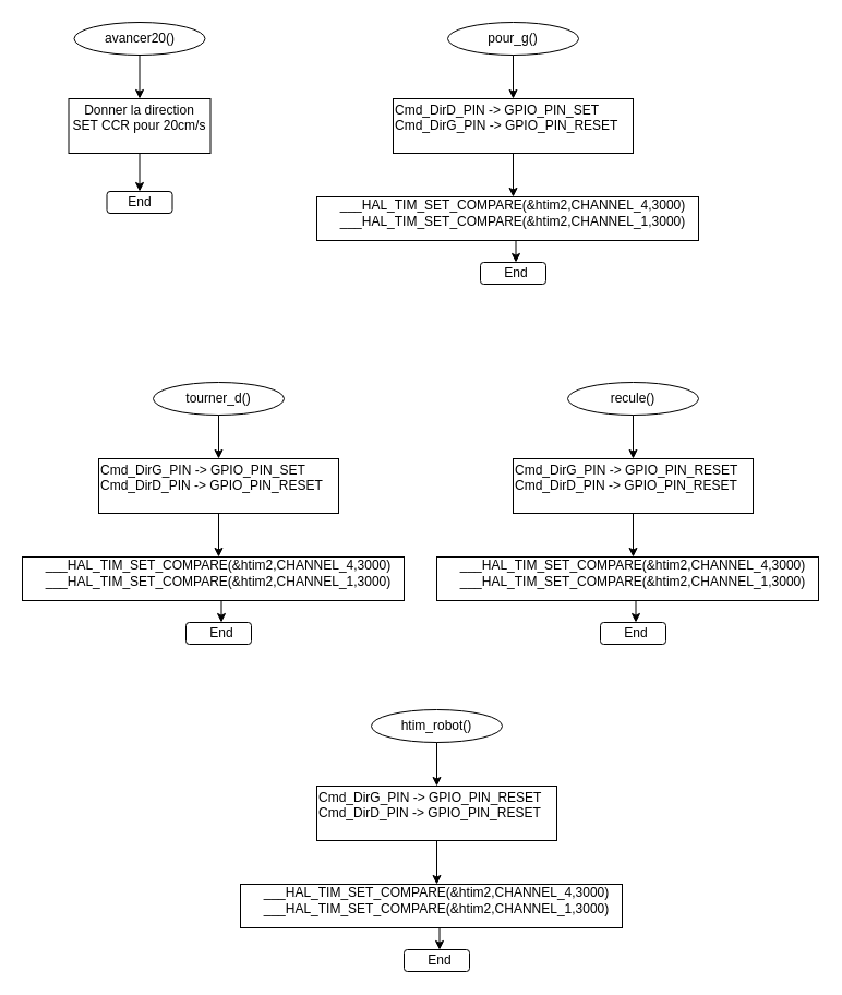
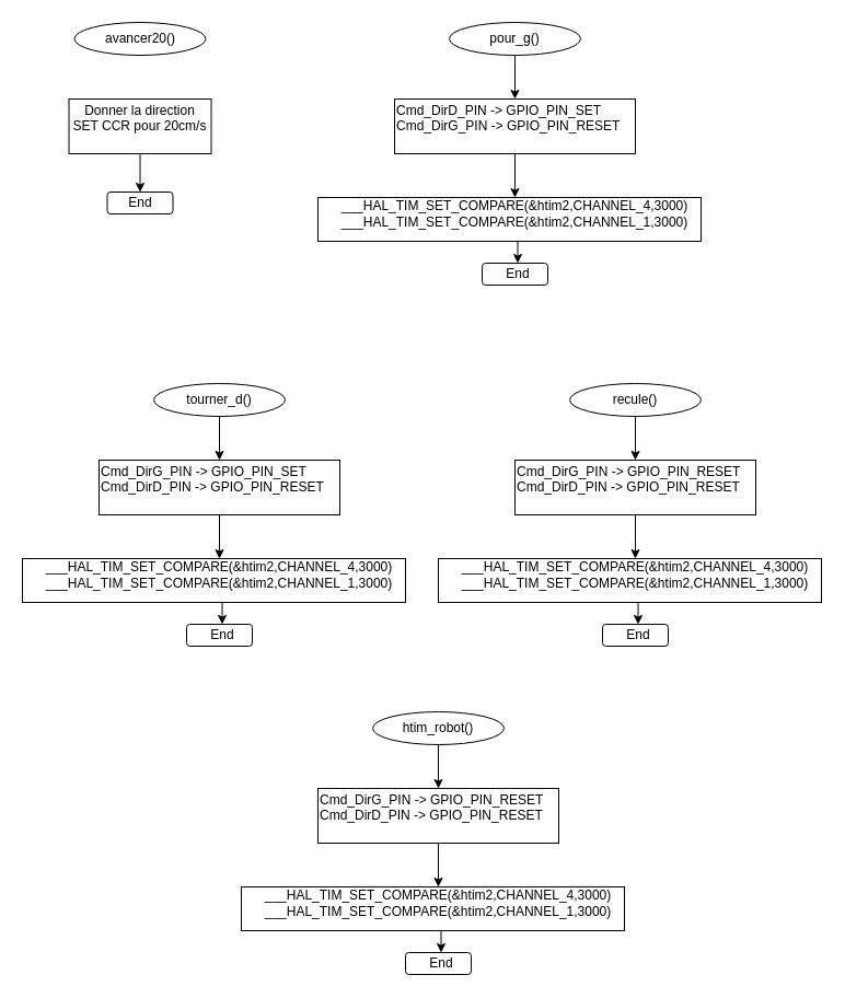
- <mxCell id="3" style="edgeStyle=orthogonalEdgeStyle;rounded=0;orthogonalLoop=1;jettySize=auto;html=1;exitX=0.5;exitY=1;exitDx=0;exitDy=0;entryX=0.5;entryY=0;entryDx=0;entryDy=0;" edge="1" parent="1" source="4" target="7"><mxGeometry relative="1" as="geometry" /></mxCell>
